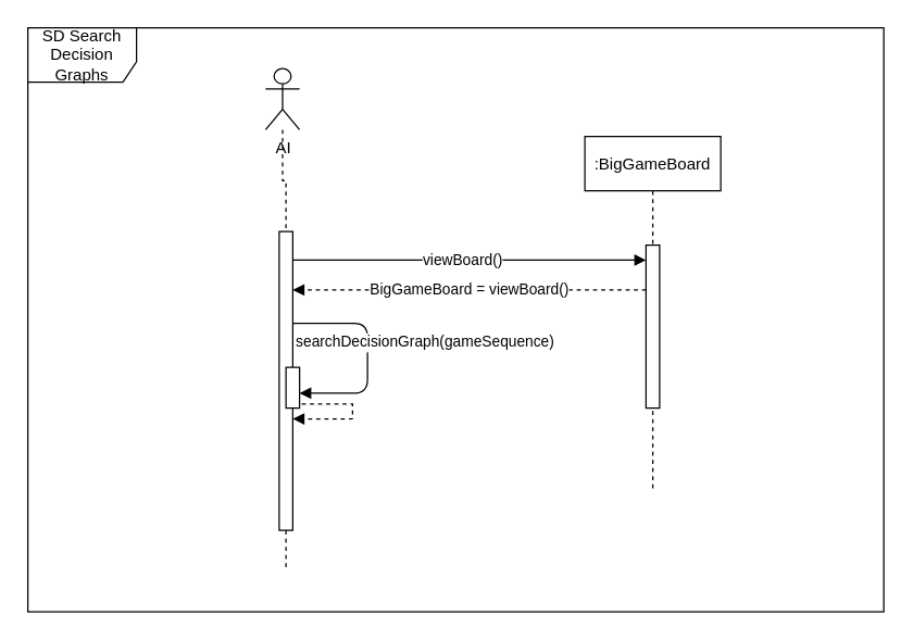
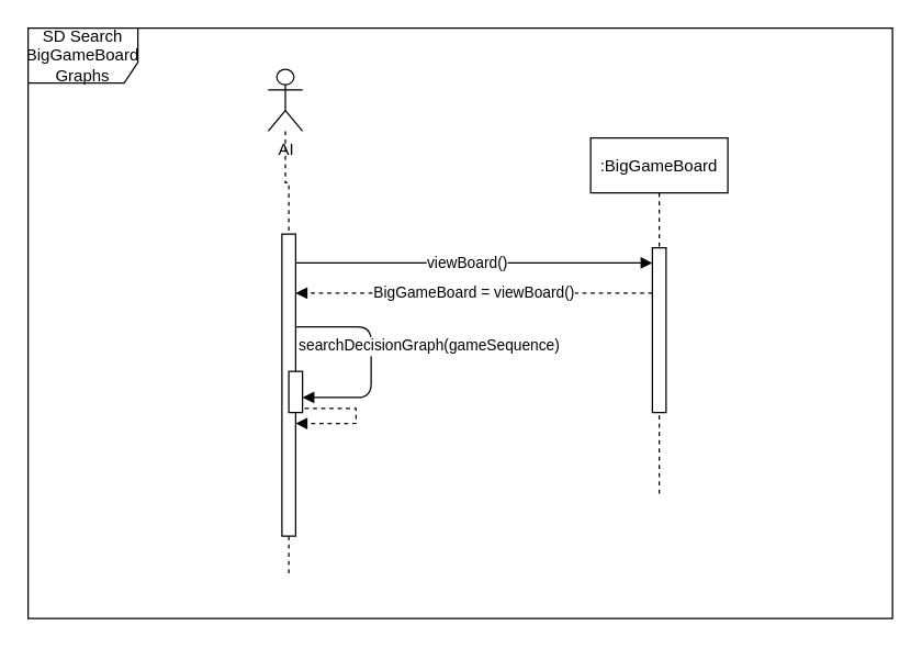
- <mxCell id="5" value="SD Search Decision Graphs" style="shape=umlFrame;whiteSpace=wrap;html=1;width=80;height=40;" vertex="1" parent="1"><mxGeometry x="20" y="20" width="630" height="430" as="geometry" /></mxCell>
+ <mxCell id="5" value="SD Search BigGameBoard Graphs" style="shape=umlFrame;whiteSpace=wrap;html=1;width=80;height=40;" vertex="1" parent="1"><mxGeometry x="20" y="20" width="630" height="430" as="geometry" /></mxCell>
